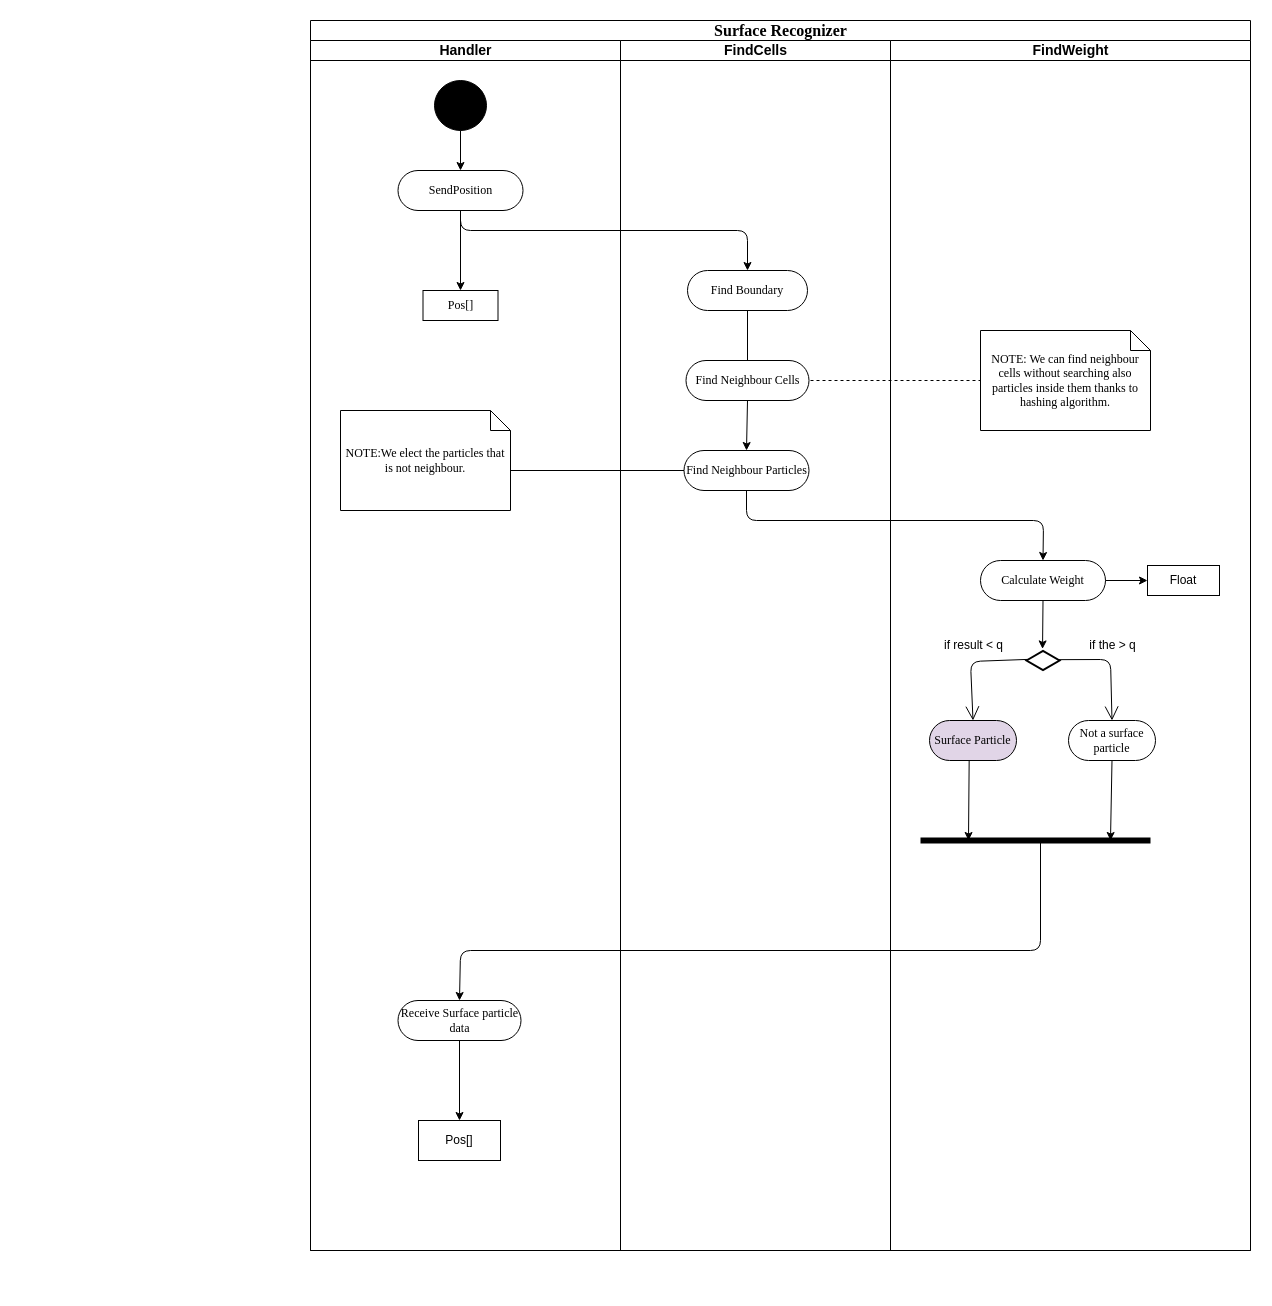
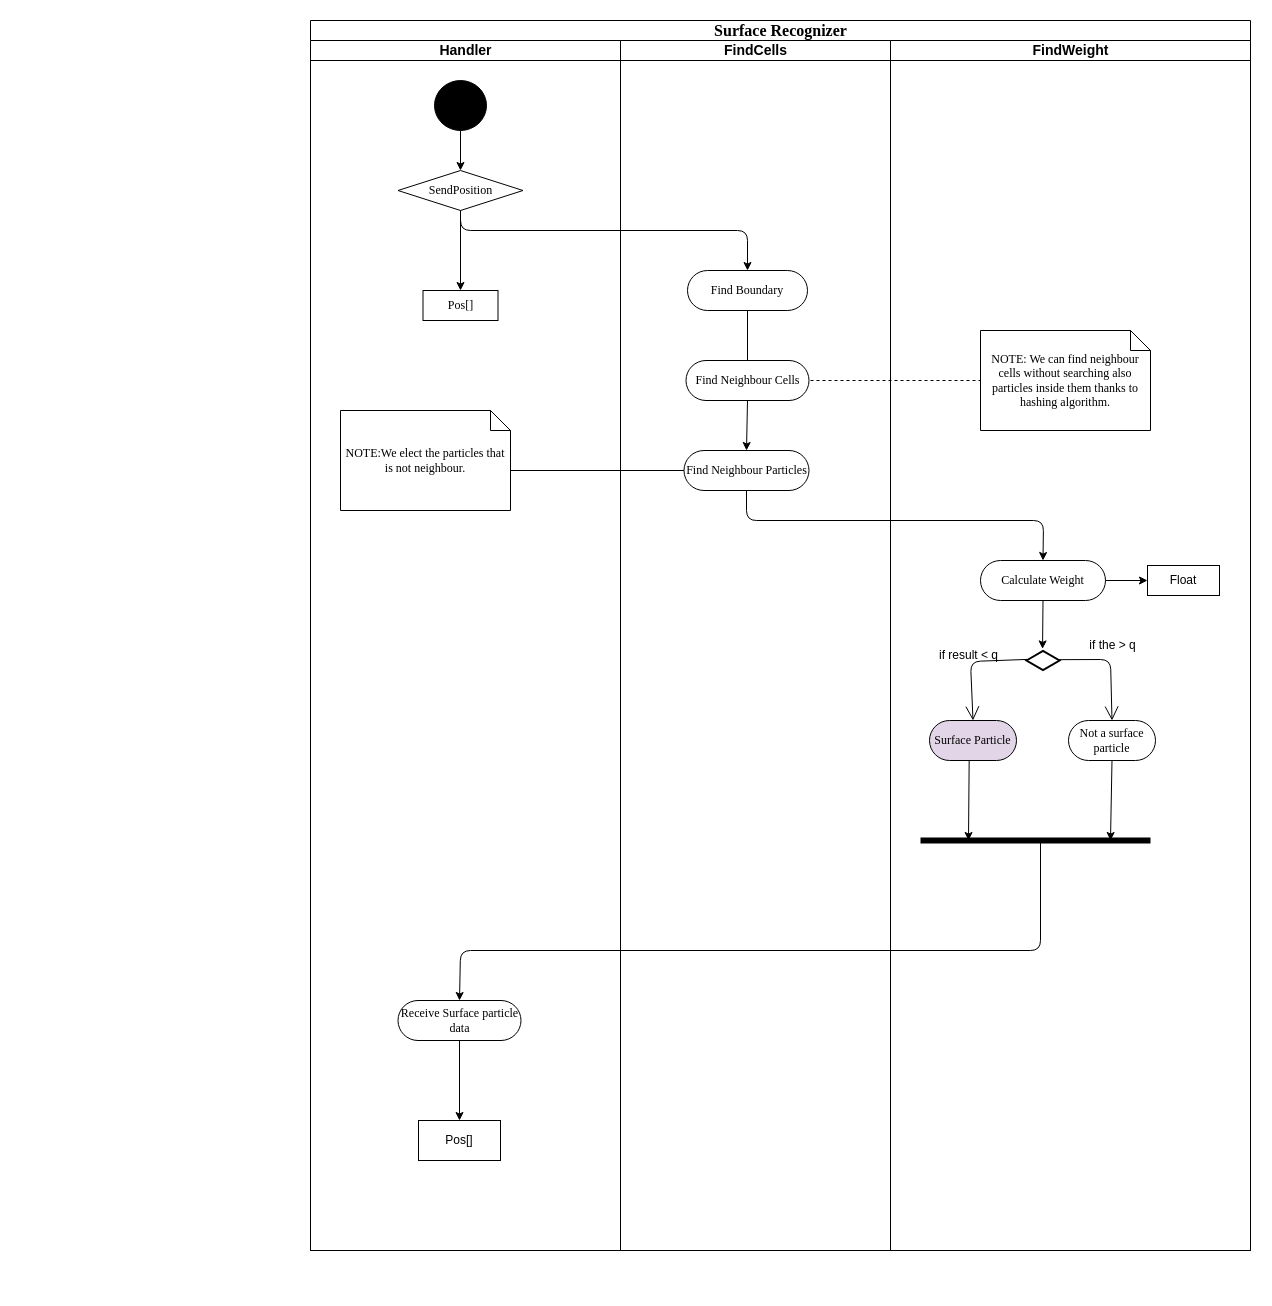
- <mxCell id="5" value="SendPosition" style="rounded=1;whiteSpace=wrap;html=1;shadow=0;comic=0;labelBackgroundColor=none;strokeWidth=1;fontFamily=Verdana;fontSize=12;align=center;arcSize=50;" parent="3" vertex="1"><mxGeometry x="87.5" y="130" width="125" height="40" as="geometry" /></mxCell>
+ <mxCell id="5" value="SendPosition" style="rhombus;whiteSpace=wrap;html=1;shadow=0;comic=0;labelBackgroundColor=none;strokeWidth=1;fontFamily=Verdana;fontSize=12;align=center;arcSize=50;" parent="3" vertex="1"><mxGeometry x="87.5" y="130" width="125" height="40" as="geometry" /></mxCell>
- <mxCell id="27" value="if result &amp;lt; q" style="text;html=1;align=center;verticalAlign=middle;resizable=0;points=[];;autosize=1;" parent="20" vertex="1"><mxGeometry x="47.5" y="595" width="70" height="20" as="geometry" /></mxCell>
+ <mxCell id="27" value="if result &amp;lt; q" style="text;html=1;align=center;verticalAlign=middle;resizable=0;points=[];;autosize=1;" parent="20" vertex="1"><mxGeometry x="42.5" y="605" width="70" height="20" as="geometry" /></mxCell>
